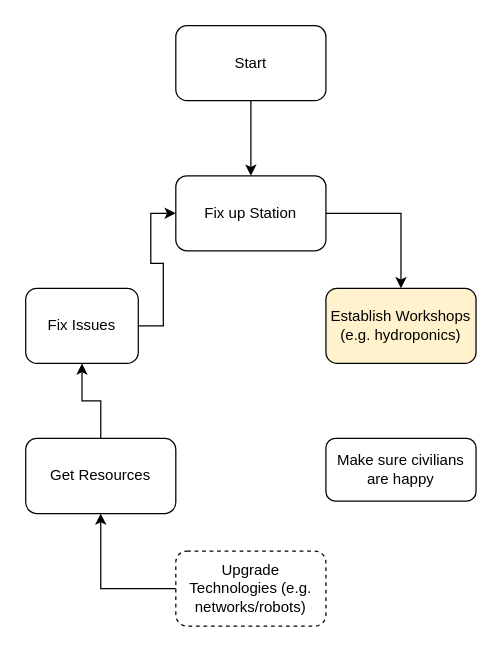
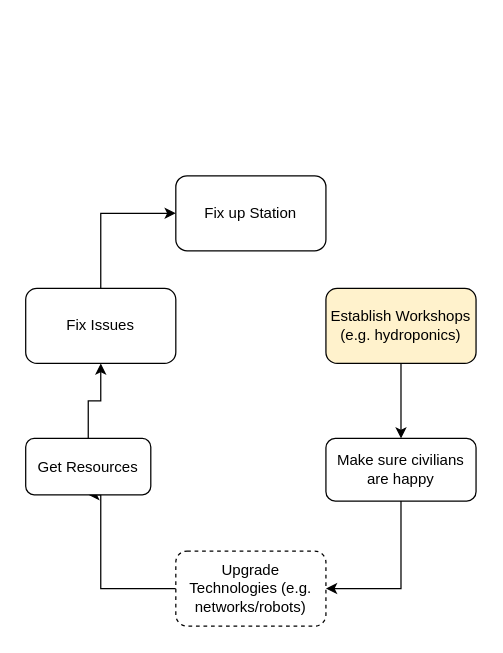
- <mxCell id="3" value="Start" style="rounded=1;whiteSpace=wrap;html=1;" parent="1" vertex="1"><mxGeometry x="140" y="20" width="120" height="60" as="geometry" /></mxCell>
- <mxCell id="2" style="edgeStyle=orthogonalEdgeStyle;rounded=0;orthogonalLoop=1;jettySize=auto;html=1;entryX=0.5;entryY=0;entryDx=0;entryDy=0;" edge="1" parent="1" source="3" target="5"><mxGeometry relative="1" as="geometry" /></mxCell>
- <mxCell id="4" style="edgeStyle=orthogonalEdgeStyle;rounded=0;orthogonalLoop=1;jettySize=auto;html=1;entryX=0.5;entryY=0;entryDx=0;entryDy=0;" edge="1" parent="1" source="5" target="7"><mxGeometry relative="1" as="geometry"><Array as="points"><mxPoint x="320" y="170" /></Array></mxGeometry></mxCell>
- <mxCell id="15" value="Fix Issues" style="rounded=1;whiteSpace=wrap;html=1;" vertex="1" parent="1"><mxGeometry x="20" y="230" width="90" height="60" as="geometry" /></mxCell>
+ <mxCell id="15" value="Fix Issues" style="rounded=1;whiteSpace=wrap;html=1;" vertex="1" parent="1"><mxGeometry x="20" y="230" width="120" height="60" as="geometry" /></mxCell>
+ <mxCell id="6" style="edgeStyle=orthogonalEdgeStyle;rounded=0;orthogonalLoop=1;jettySize=auto;html=1;entryX=0.5;entryY=0;entryDx=0;entryDy=0;" edge="1" parent="1" source="7" target="9"><mxGeometry relative="1" as="geometry" /></mxCell>
- <mxCell id="13" value="Get Resources" style="rounded=1;whiteSpace=wrap;html=1;" vertex="1" parent="1"><mxGeometry x="20" y="350" width="120" height="60" as="geometry" /></mxCell>
+ <mxCell id="13" value="Get Resources" style="rounded=1;whiteSpace=wrap;html=1;" vertex="1" parent="1"><mxGeometry x="20" y="350" width="100" height="45" as="geometry" /></mxCell>
+ <mxCell id="8" style="edgeStyle=orthogonalEdgeStyle;rounded=0;orthogonalLoop=1;jettySize=auto;html=1;entryX=1;entryY=0.5;entryDx=0;entryDy=0;" edge="1" parent="1" source="9" target="11"><mxGeometry relative="1" as="geometry" /></mxCell>
